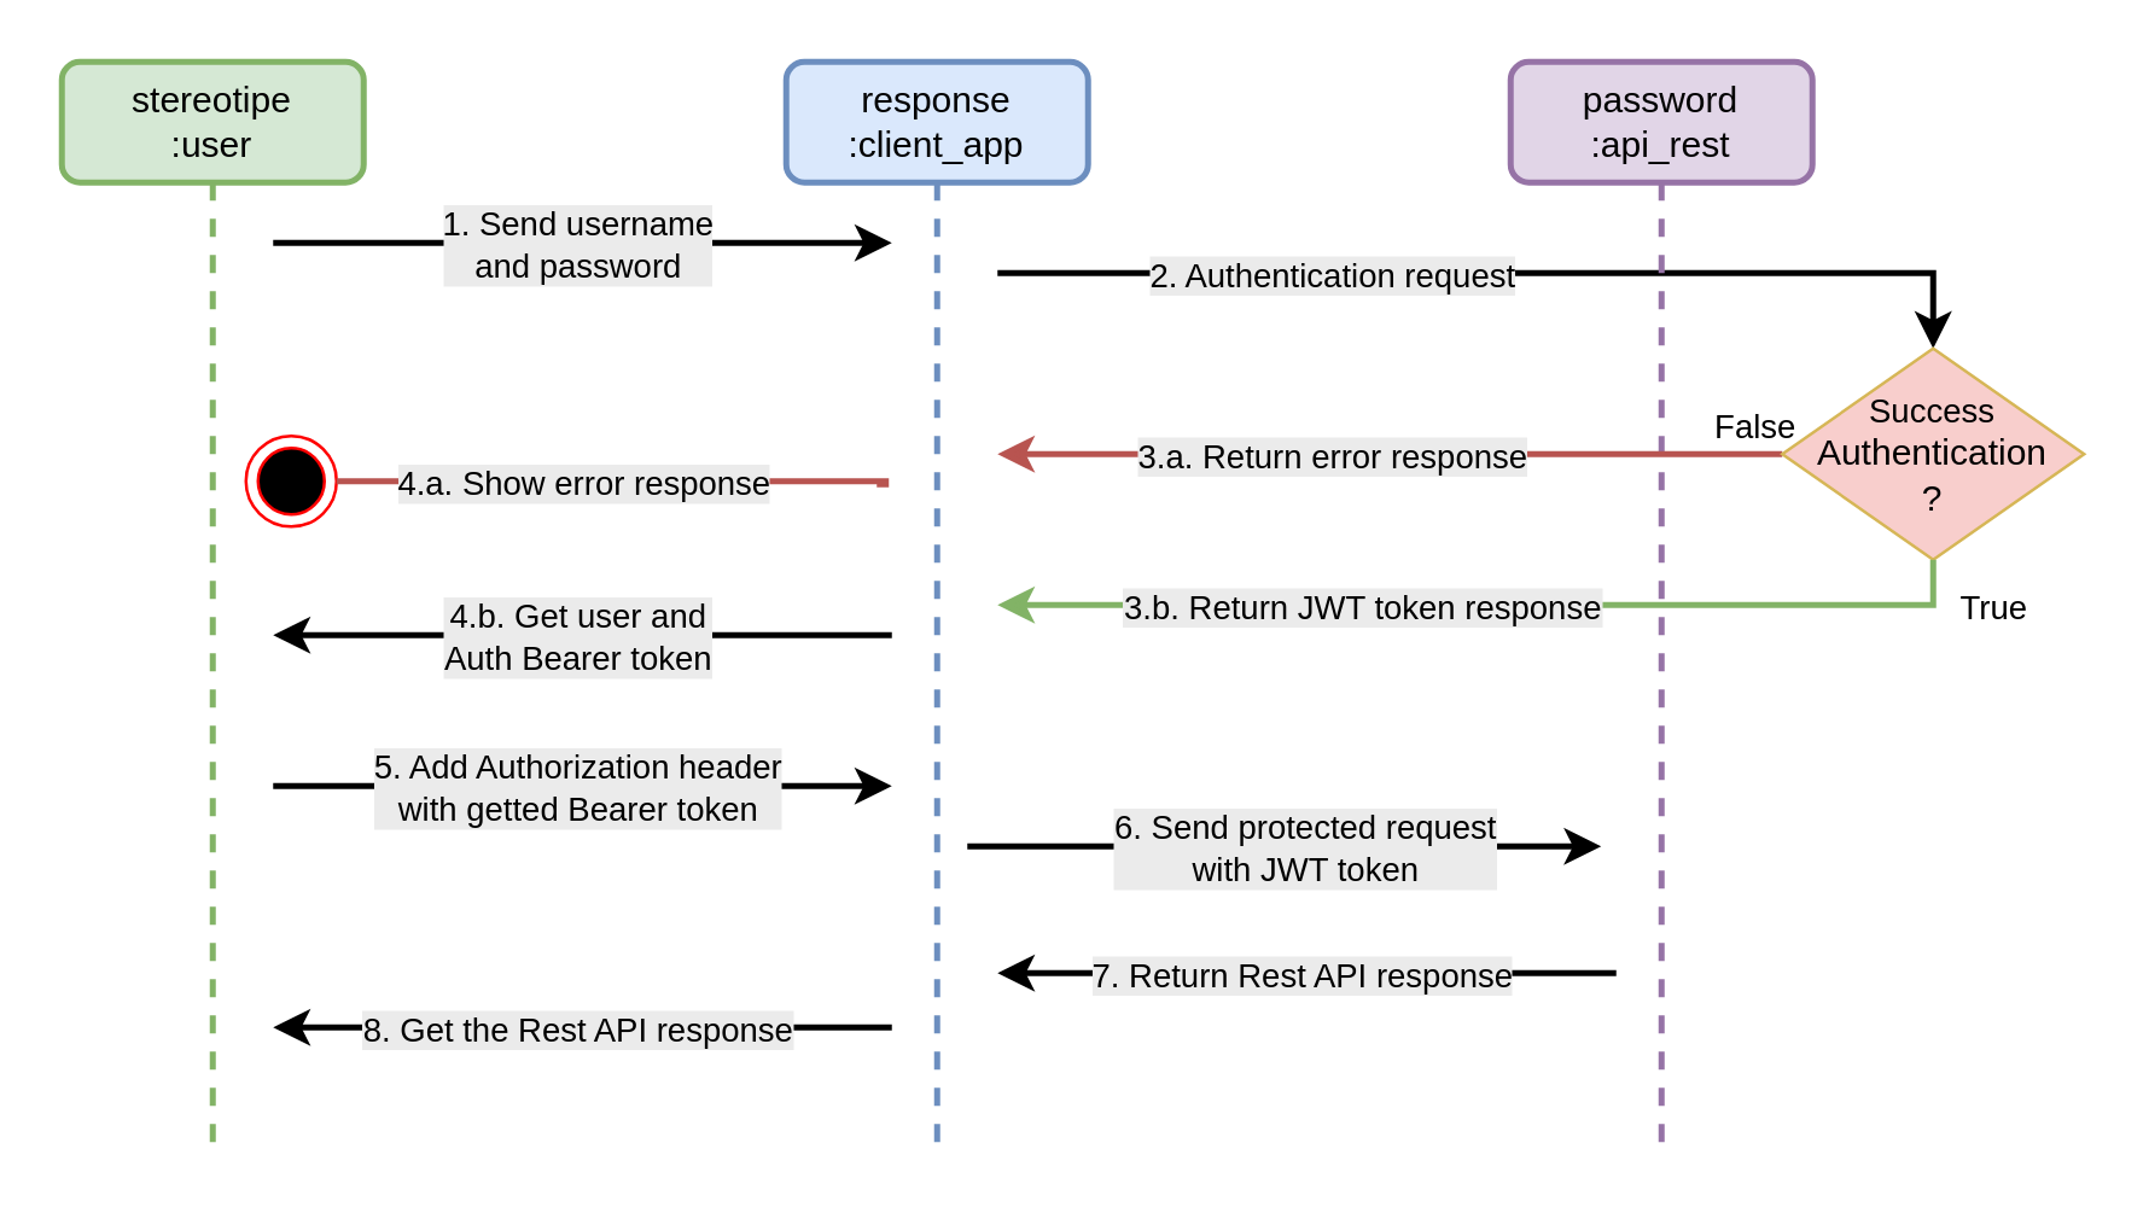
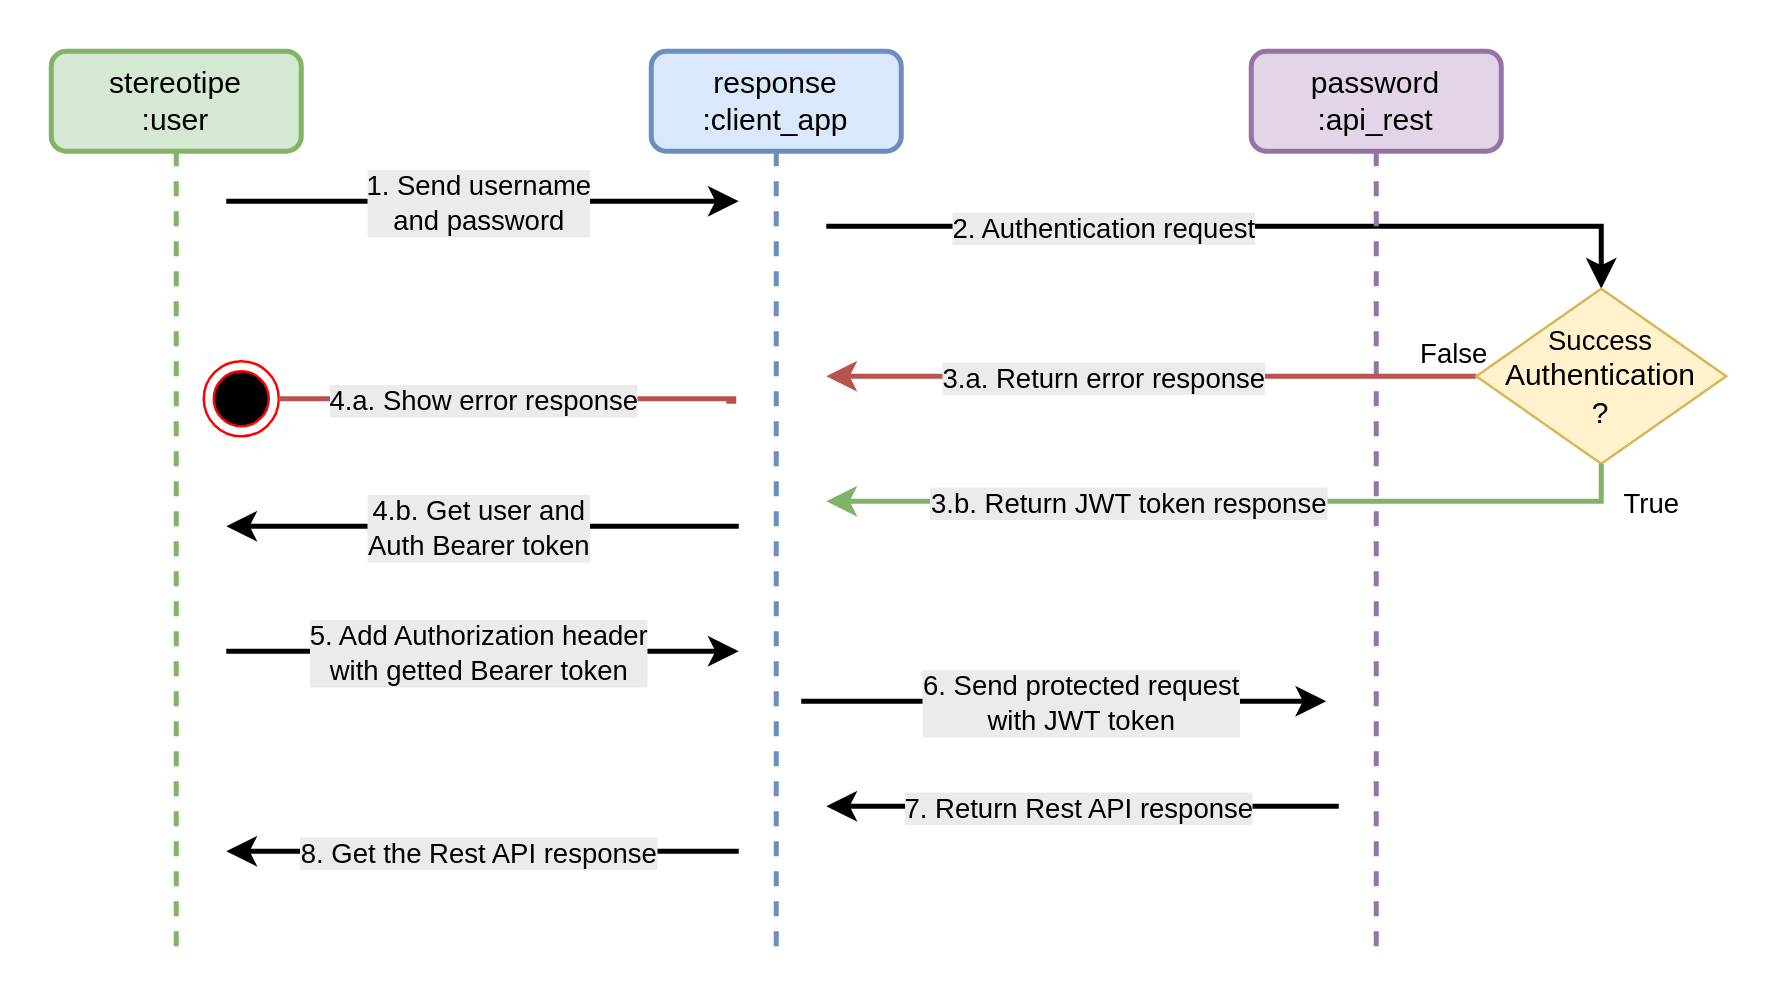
- <mxCell id="21" value="&lt;span style=&quot;font-size: 11px;&quot;&gt;Success&lt;br&gt;&lt;/span&gt;Authentication&lt;br&gt;?" style="rhombus;whiteSpace=wrap;html=1;fillColor=#f8cecc;strokeColor=#d6b656;" vertex="1" parent="1"><mxGeometry x="590" y="115" width="100" height="70" as="geometry" /></mxCell>
+ <mxCell id="21" value="&lt;span style=&quot;font-size: 11px;&quot;&gt;Success&lt;br&gt;&lt;/span&gt;Authentication&lt;br&gt;?" style="rhombus;whiteSpace=wrap;html=1;fillColor=#fff2cc;strokeColor=#d6b656;" vertex="1" parent="1"><mxGeometry x="590" y="115" width="100" height="70" as="geometry" /></mxCell>
